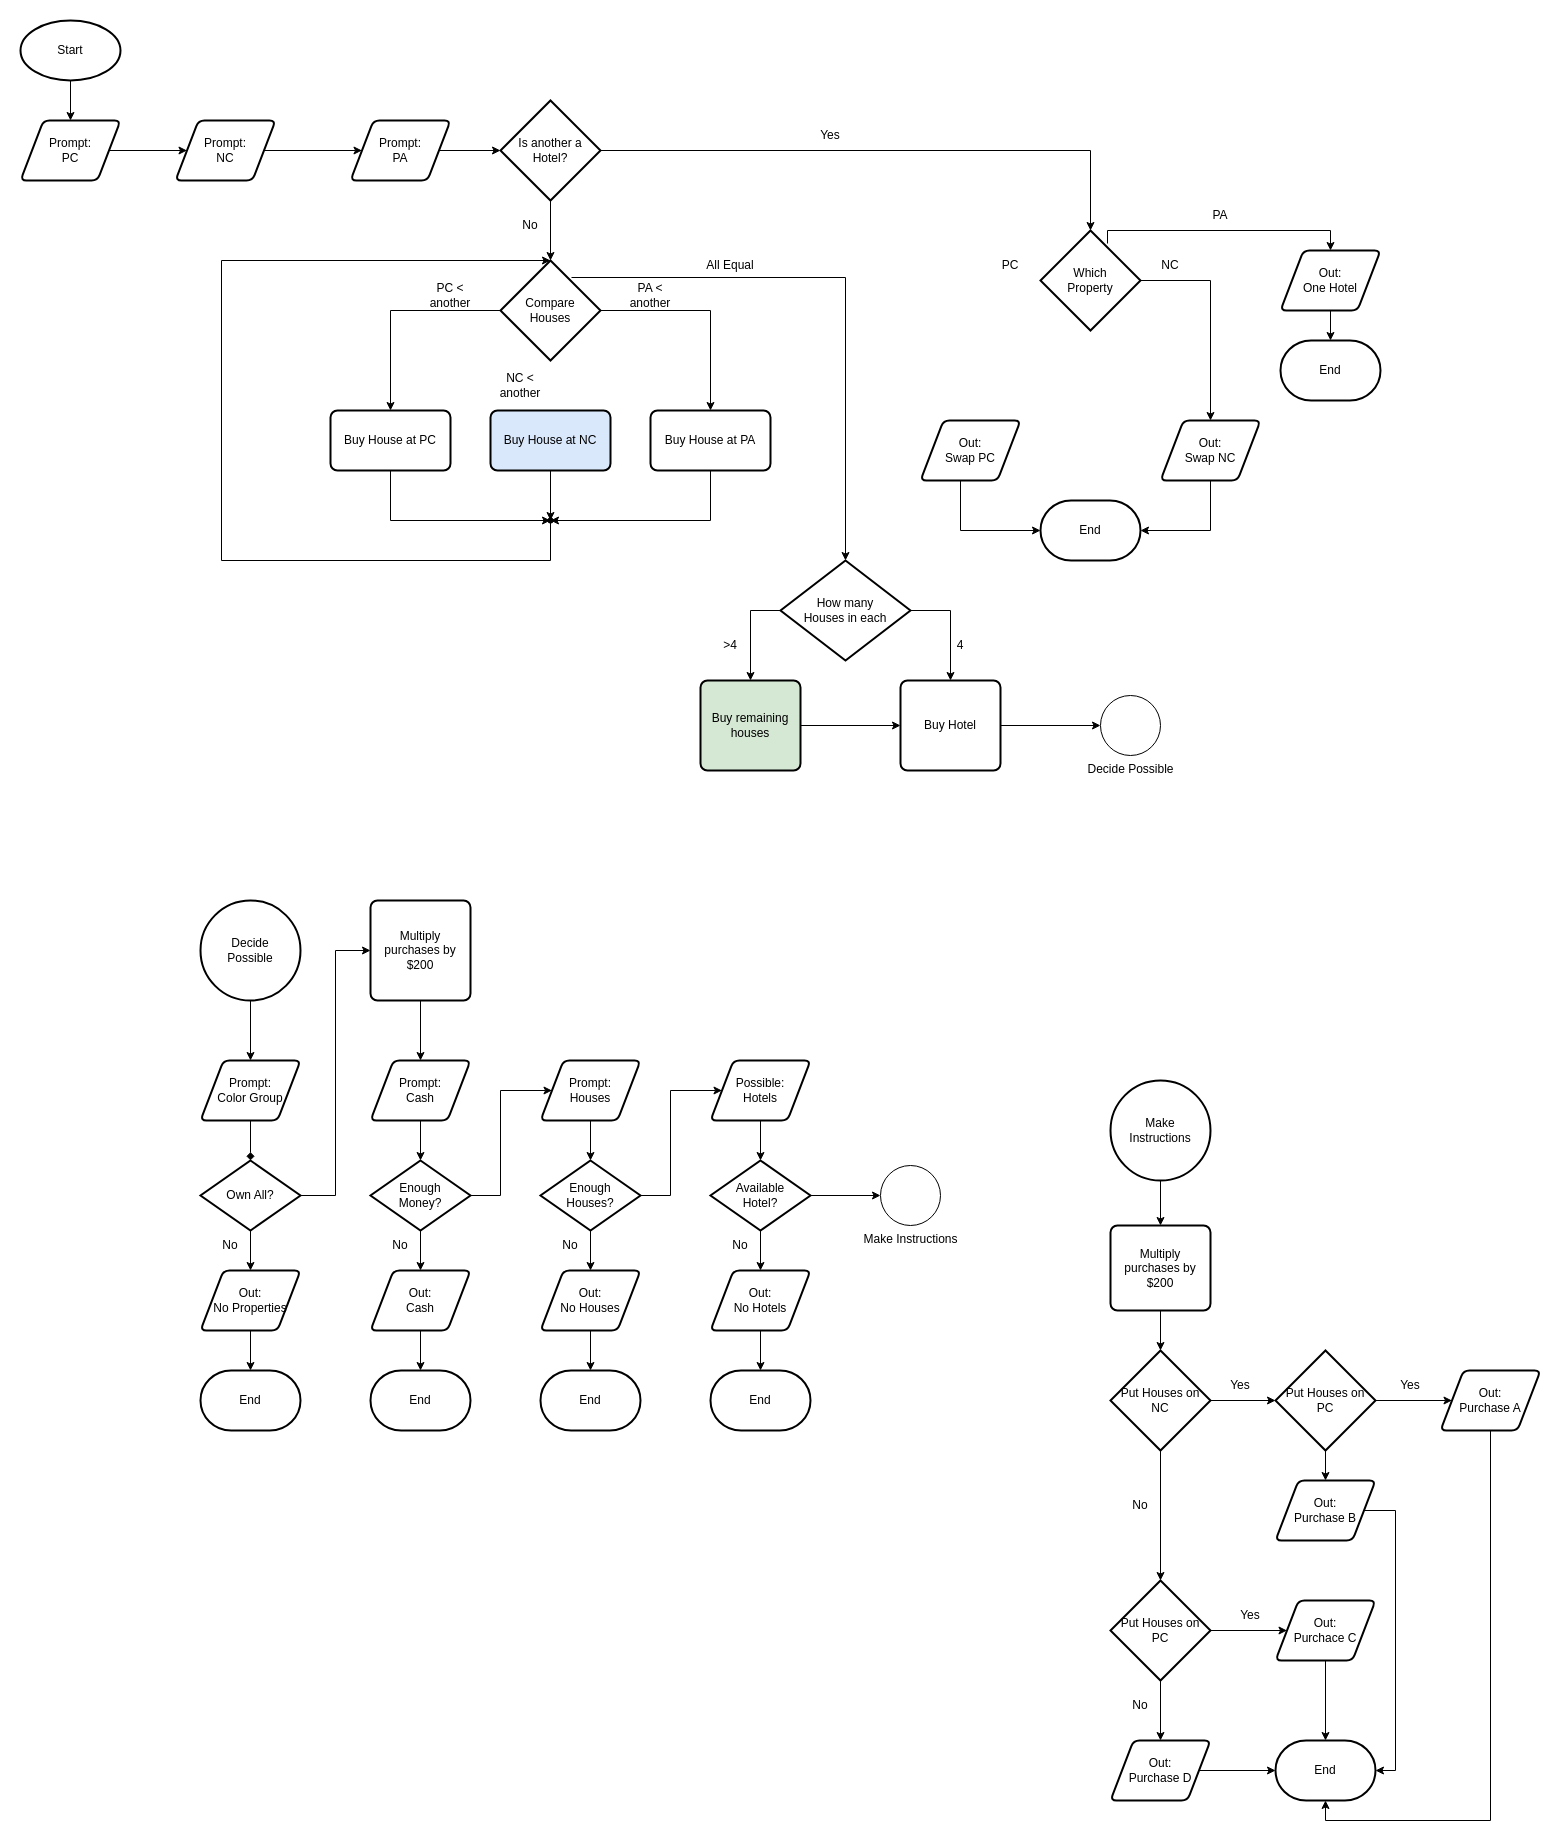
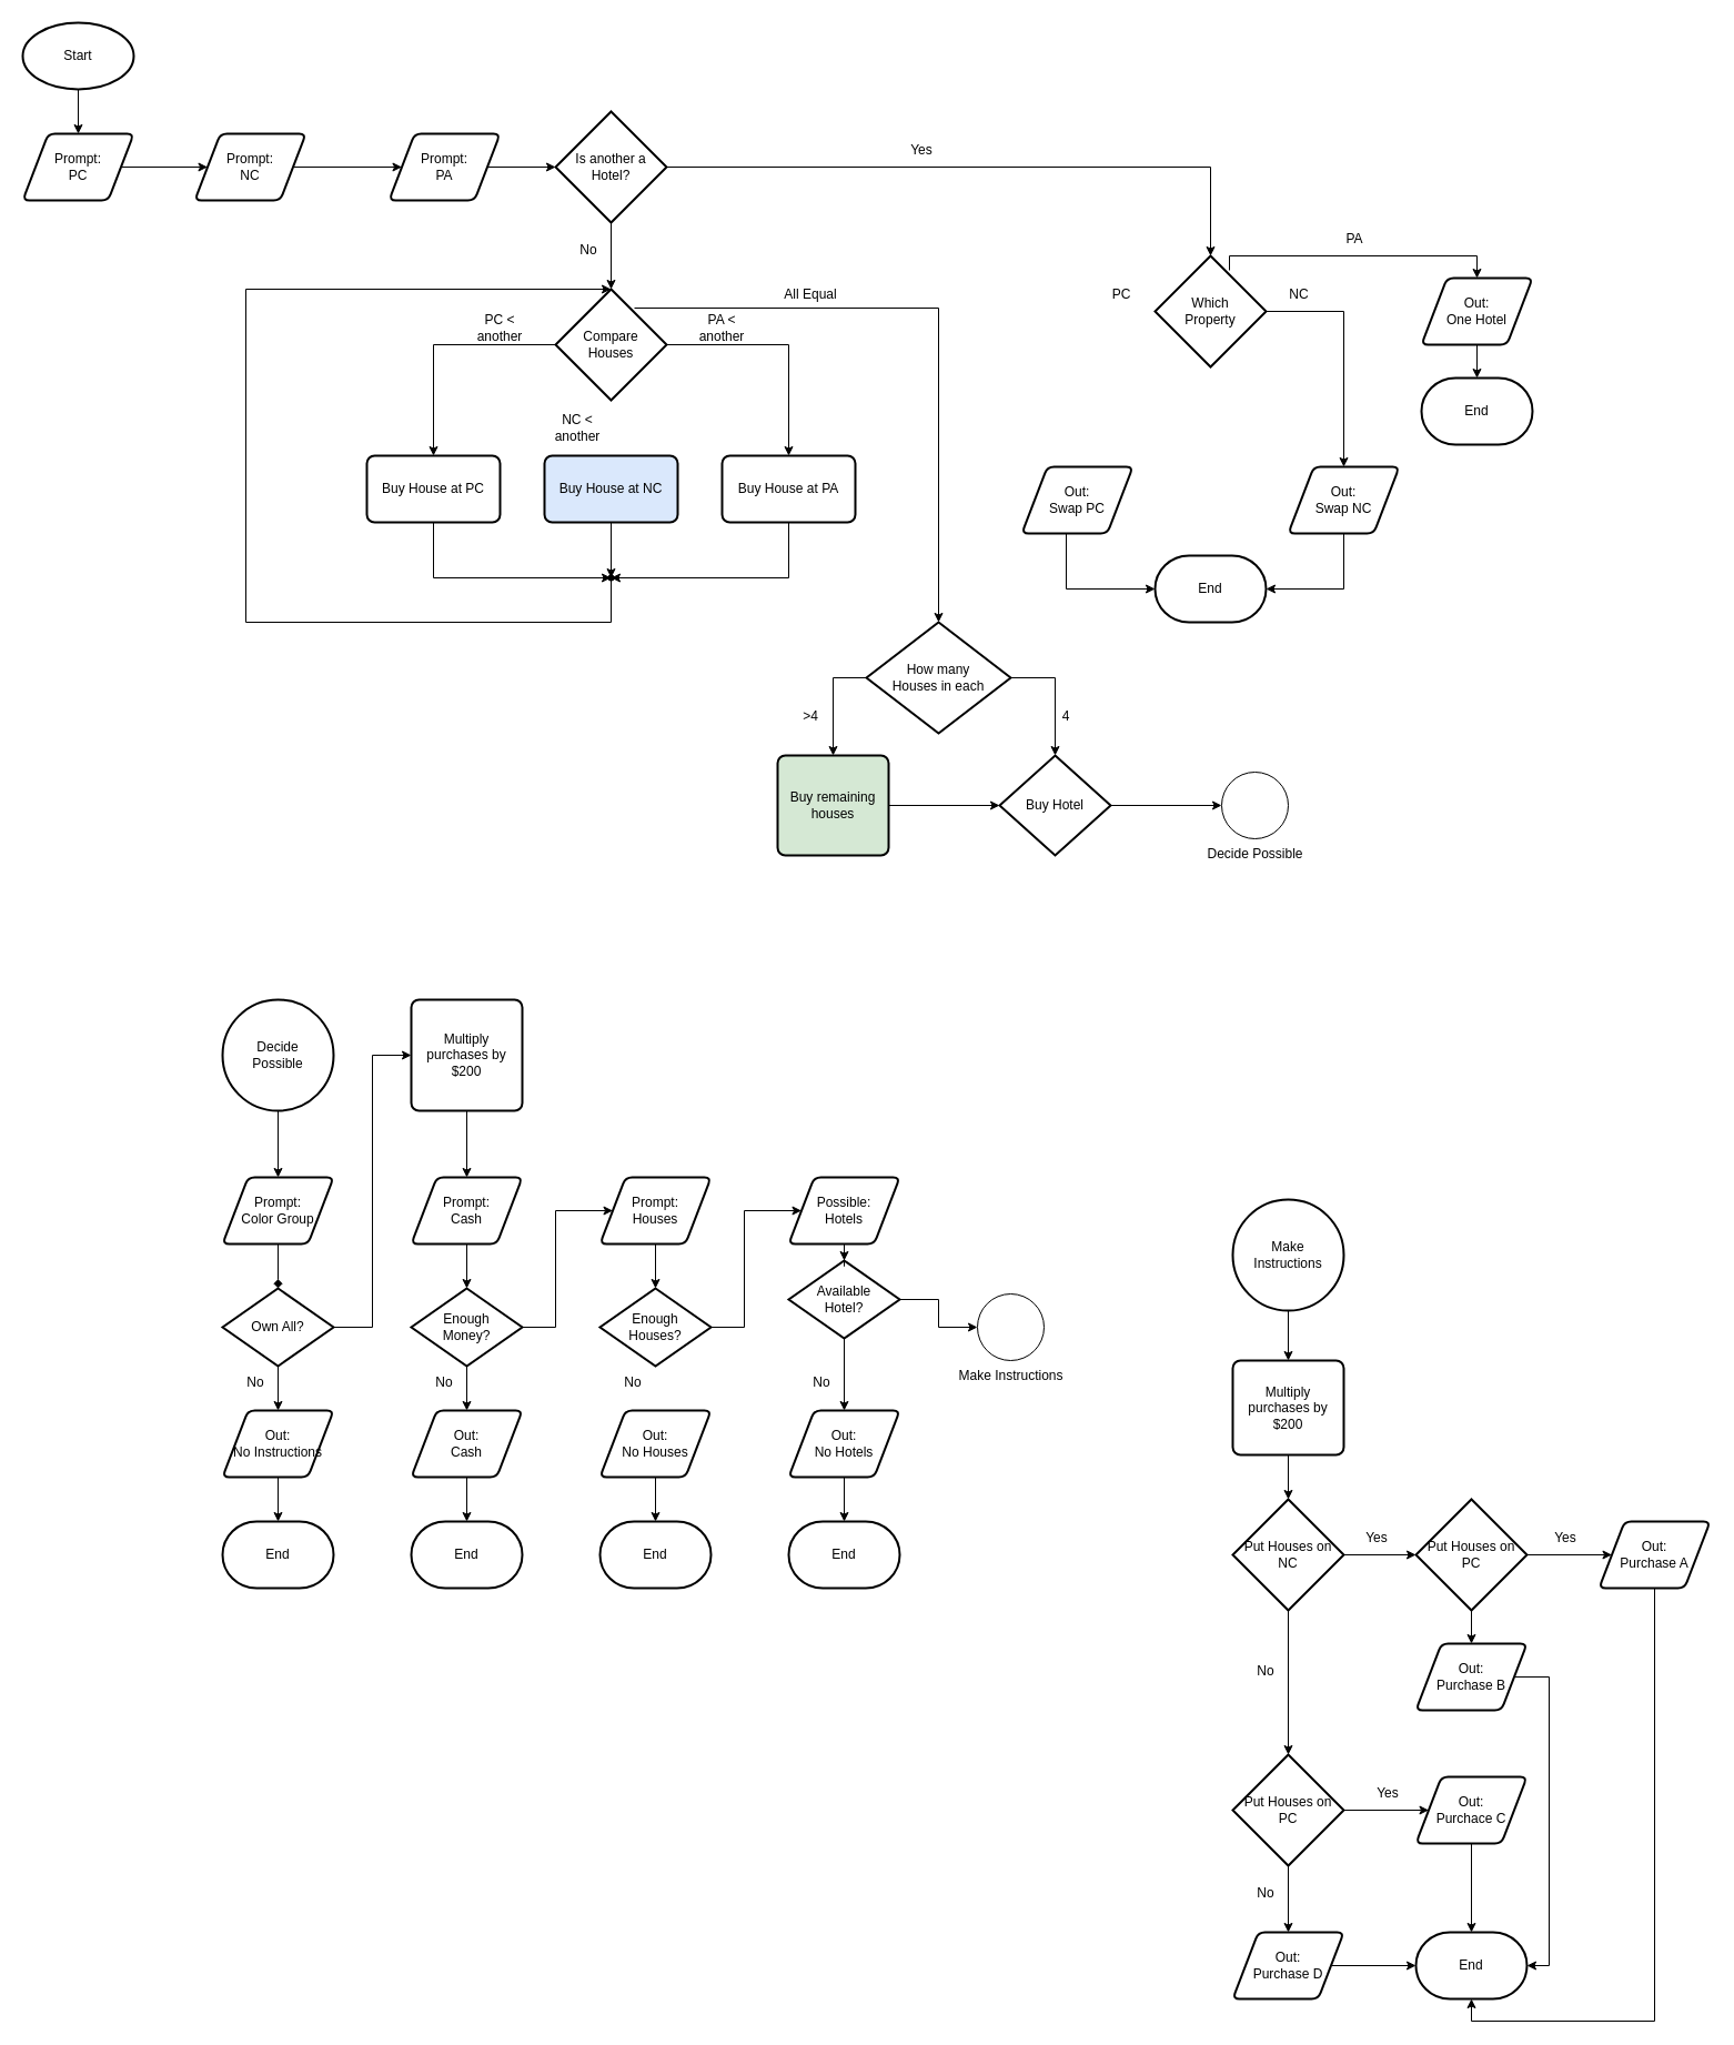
- <mxCell id="70" value="Buy Hotel" style="rounded=1;whiteSpace=wrap;html=1;absoluteArcSize=1;arcSize=14;strokeWidth=2;" vertex="1" parent="1"><mxGeometry x="900" y="680" width="100" height="90" as="geometry" /></mxCell>
+ <mxCell id="70" value="Buy Hotel" style="rhombus;whiteSpace=wrap;html=1;absoluteArcSize=1;arcSize=14;strokeWidth=2;" vertex="1" parent="1"><mxGeometry x="900" y="680" width="100" height="90" as="geometry" /></mxCell>
- <mxCell id="23" value="Available&lt;div&gt;Hotel?&lt;/div&gt;" style="strokeWidth=2;html=1;shape=mxgraph.flowchart.decision;whiteSpace=wrap;" vertex="1" parent="1"><mxGeometry x="710" y="1160" width="100" height="70" as="geometry" /></mxCell>
+ <mxCell id="23" value="Available&lt;div&gt;Hotel?&lt;/div&gt;" style="strokeWidth=2;html=1;shape=mxgraph.flowchart.decision;whiteSpace=wrap;" vertex="1" parent="1"><mxGeometry x="710" y="1135" width="100" height="70" as="geometry" /></mxCell>
- <mxCell id="13" value="" style="edgeStyle=orthogonalEdgeStyle;rounded=0;orthogonalLoop=1;jettySize=auto;html=1;" edge="1" parent="1" source="15" target="12"><mxGeometry relative="1" as="geometry" /></mxCell>
- <mxCell id="81" value="Out:&lt;div&gt;No Properties&lt;/div&gt;" style="shape=parallelogram;html=1;strokeWidth=2;perimeter=parallelogramPerimeter;whiteSpace=wrap;rounded=1;arcSize=12;size=0.23;" vertex="1" parent="1"><mxGeometry x="200" y="1270" width="100" height="60" as="geometry" /></mxCell>
+ <mxCell id="81" value="Out:&lt;div&gt;No Instructions&lt;/div&gt;" style="shape=parallelogram;html=1;strokeWidth=2;perimeter=parallelogramPerimeter;whiteSpace=wrap;rounded=1;arcSize=12;size=0.23;" vertex="1" parent="1"><mxGeometry x="200" y="1270" width="100" height="60" as="geometry" /></mxCell>
